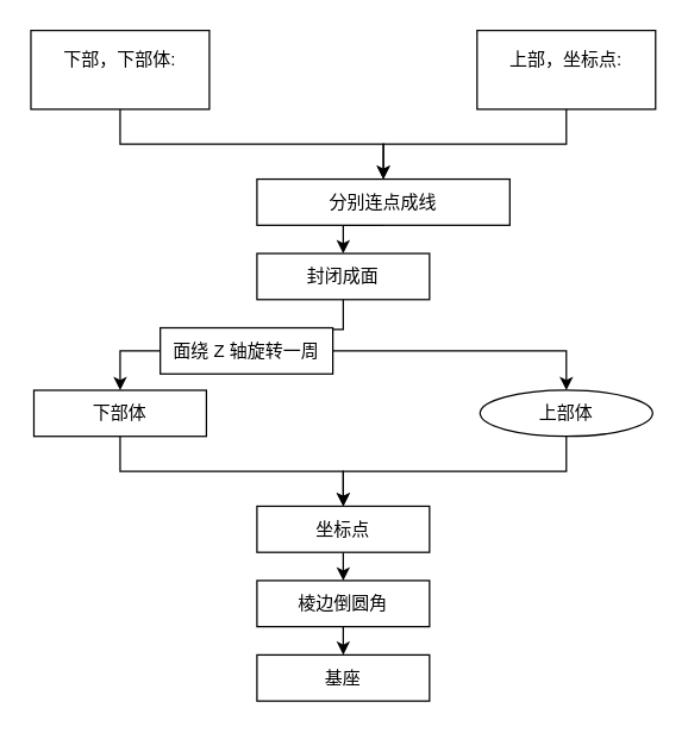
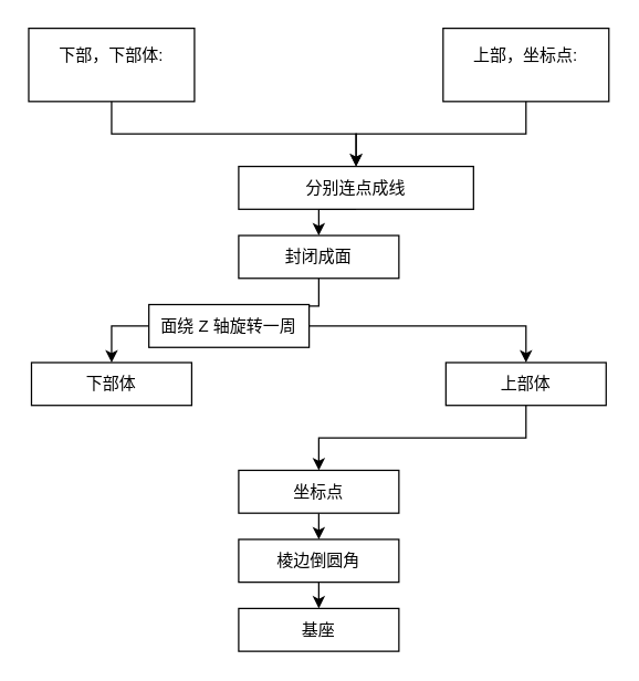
- <mxCell id="16" value="上部体" style="ellipse;whiteSpace=wrap;html=1;" vertex="1" parent="1"><mxGeometry x="322" y="262" width="116" height="31" as="geometry" /></mxCell>
+ <mxCell id="16" value="上部体" style="rounded=0;whiteSpace=wrap;html=1;" vertex="1" parent="1"><mxGeometry x="322" y="262" width="116" height="31" as="geometry" /></mxCell>
- <mxCell id="13" style="edgeStyle=orthogonalEdgeStyle;rounded=0;orthogonalLoop=1;jettySize=auto;html=1;exitX=0.5;exitY=1;exitDx=0;exitDy=0;" edge="1" parent="1" source="14" target="18"><mxGeometry relative="1" as="geometry" /></mxCell>
